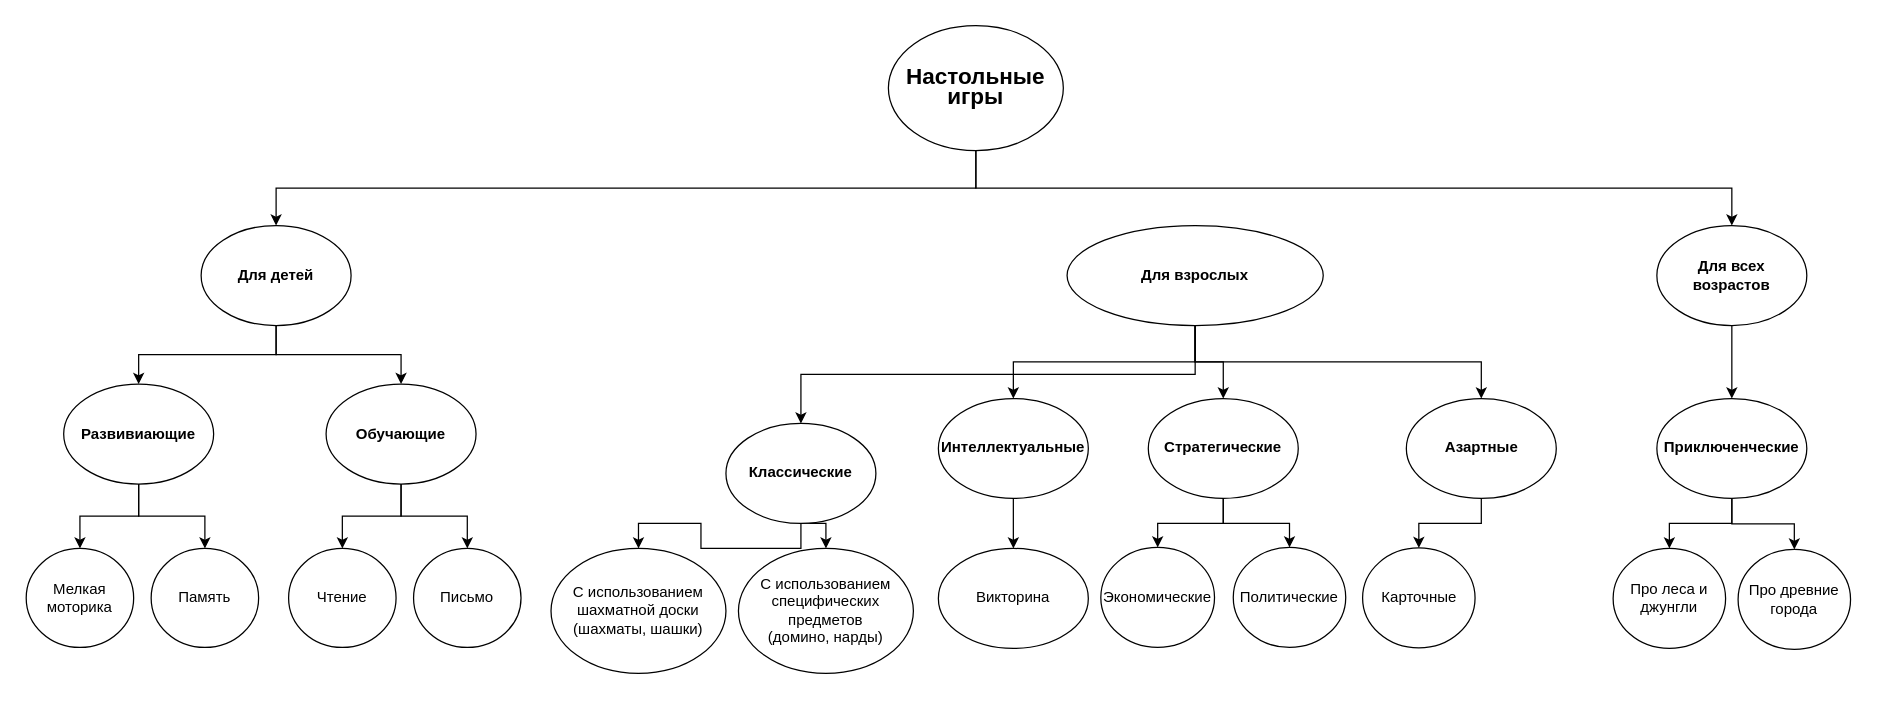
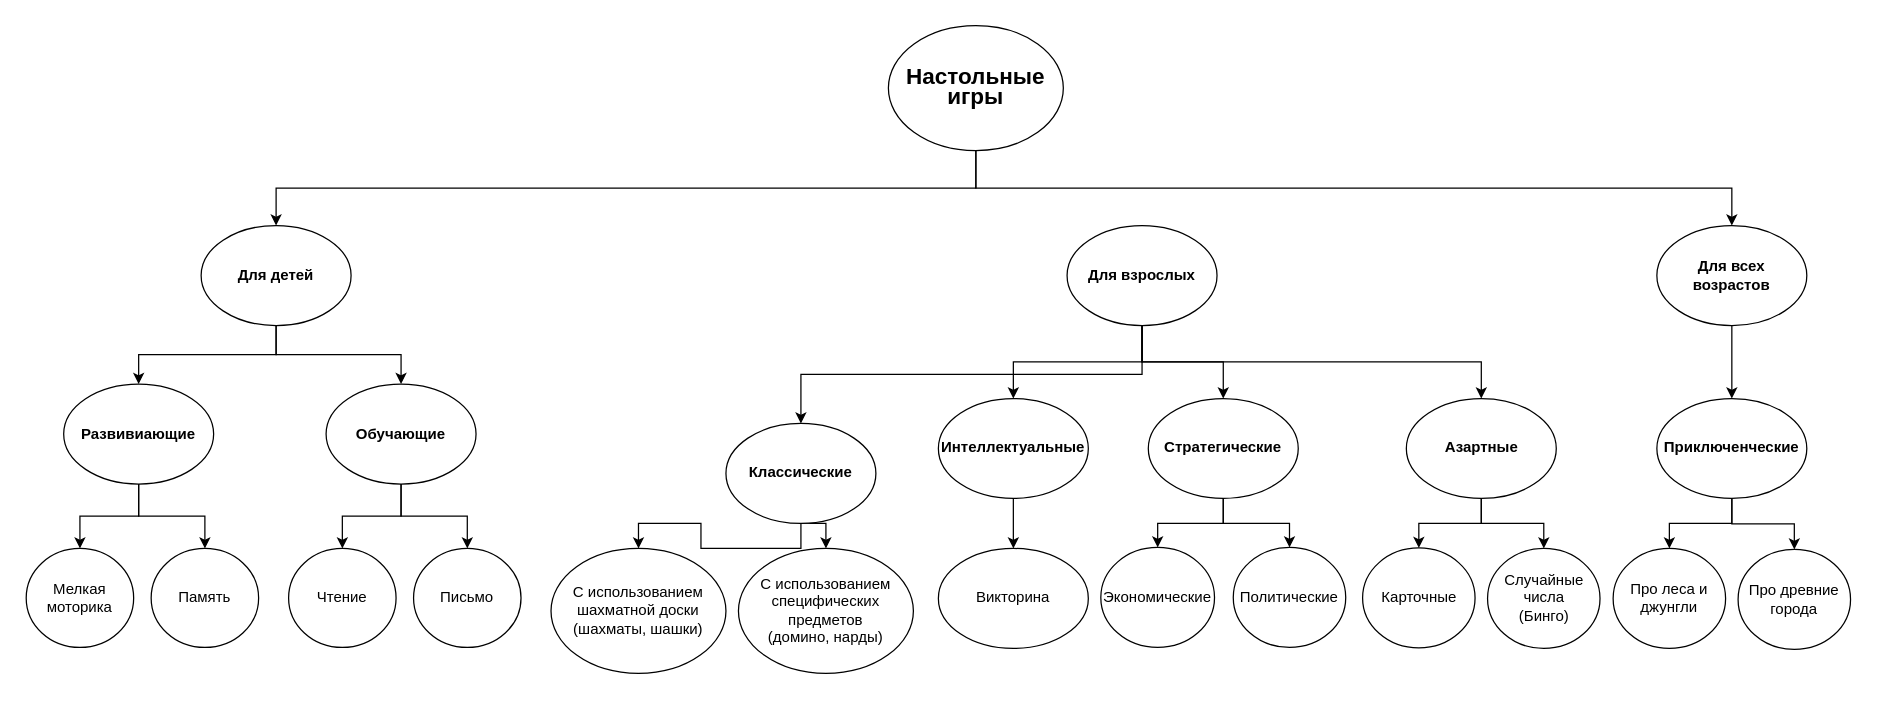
- <mxCell id="17" value="&lt;b&gt;Для взрослых&lt;/b&gt;" style="ellipse;whiteSpace=wrap;html=1;" vertex="1" parent="1"><mxGeometry x="853" y="180" width="205" height="80" as="geometry" /></mxCell>
+ <mxCell id="17" value="&lt;b&gt;Для взрослых&lt;/b&gt;" style="ellipse;whiteSpace=wrap;html=1;" vertex="1" parent="1"><mxGeometry x="853" y="180" width="120" height="80" as="geometry" /></mxCell>
+ <mxCell id="27" style="edgeStyle=orthogonalEdgeStyle;rounded=0;orthogonalLoop=1;jettySize=auto;html=1;exitX=0.5;exitY=1;exitDx=0;exitDy=0;entryX=0.5;entryY=0;entryDx=0;entryDy=0;" edge="1" parent="1" source="28" target="41"><mxGeometry relative="1" as="geometry" /></mxCell>
+ <mxCell id="41" value="Случайные числа&lt;br&gt;(Бинго)" style="ellipse;whiteSpace=wrap;html=1;" vertex="1" parent="1"><mxGeometry x="1189.5" y="438.42" width="90" height="80" as="geometry" /></mxCell>
